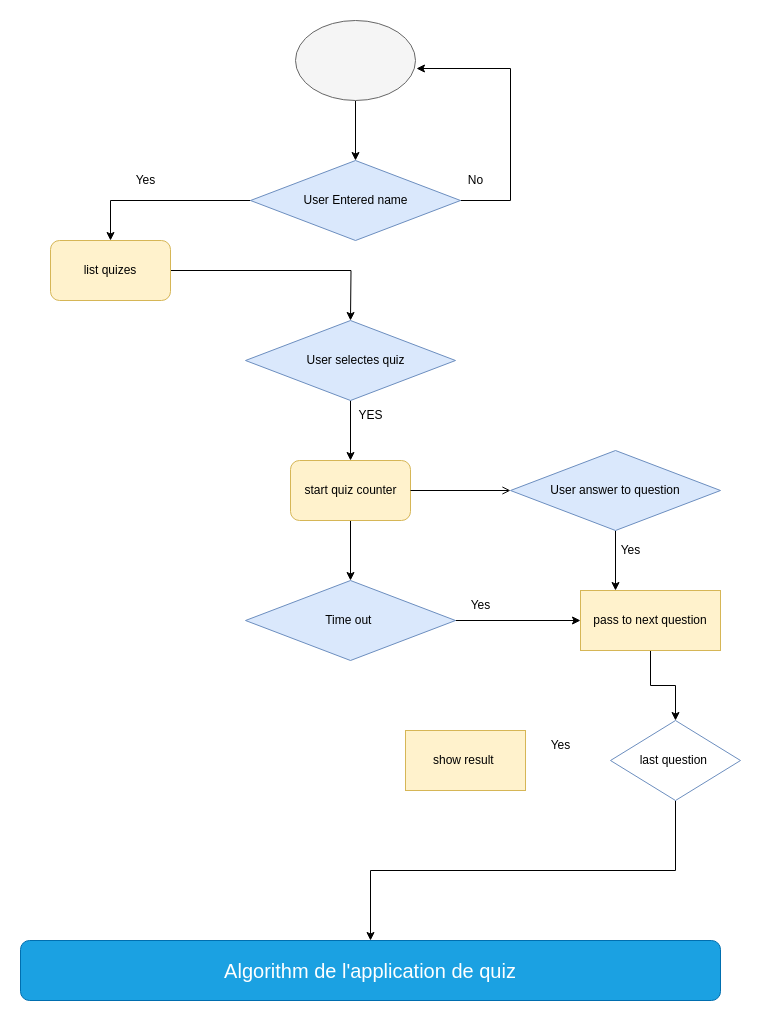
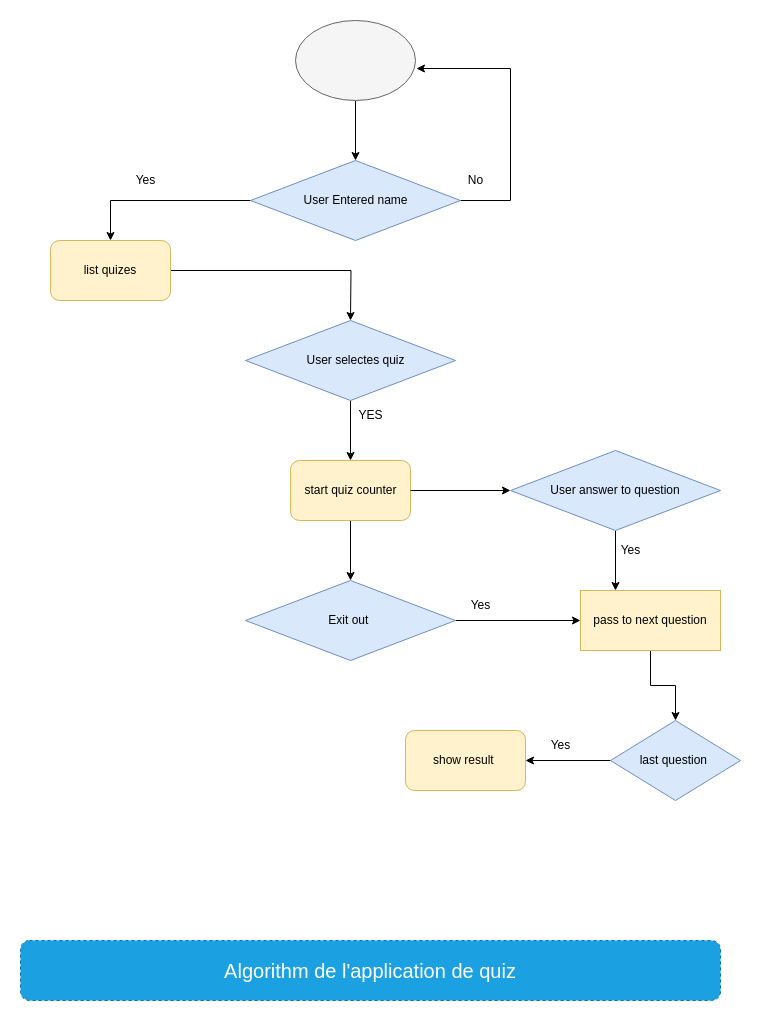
- <mxCell id="18" value="" style="edgeStyle=orthogonalEdgeStyle;rounded=0;orthogonalLoop=1;jettySize=auto;html=1;endArrow=open;" edge="1" parent="1" source="19" target="27"><mxGeometry relative="1" as="geometry" /></mxCell>
+ <mxCell id="18" value="" style="edgeStyle=orthogonalEdgeStyle;rounded=0;orthogonalLoop=1;jettySize=auto;html=1;" edge="1" parent="1" source="19" target="27"><mxGeometry relative="1" as="geometry" /></mxCell>
- <mxCell id="23" value="Time out&amp;nbsp;" style="rhombus;whiteSpace=wrap;html=1;fillColor=#dae8fc;strokeColor=#6c8ebf;" vertex="1" parent="1"><mxGeometry x="245" y="580" width="210" height="80" as="geometry" /></mxCell>
+ <mxCell id="23" value="Exit out&amp;nbsp;" style="rhombus;whiteSpace=wrap;html=1;fillColor=#dae8fc;strokeColor=#6c8ebf;" vertex="1" parent="1"><mxGeometry x="245" y="580" width="210" height="80" as="geometry" /></mxCell>
- <mxCell id="32" value="show result&amp;nbsp;" style="whiteSpace=wrap;html=1;fillColor=#fff2cc;strokeColor=#d6b656;" vertex="1" parent="1"><mxGeometry x="405" y="730" width="120" height="60" as="geometry" /></mxCell>
+ <mxCell id="32" value="show result&amp;nbsp;" style="whiteSpace=wrap;html=1;fillColor=#fff2cc;strokeColor=#d6b656;rounded=1;" vertex="1" parent="1"><mxGeometry x="405" y="730" width="120" height="60" as="geometry" /></mxCell>
- <mxCell id="31" value="last question&amp;nbsp;" style="rhombus;whiteSpace=wrap;html=1;fillColor=#ffffff;strokeColor=#6c8ebf;" vertex="1" parent="1"><mxGeometry x="610" y="720" width="130" height="80" as="geometry" /></mxCell>
+ <mxCell id="31" value="last question&amp;nbsp;" style="rhombus;whiteSpace=wrap;html=1;fillColor=#dae8fc;strokeColor=#6c8ebf;" vertex="1" parent="1"><mxGeometry x="610" y="720" width="130" height="80" as="geometry" /></mxCell>
- <mxCell id="30" value="" style="edgeStyle=orthogonalEdgeStyle;rounded=0;orthogonalLoop=1;jettySize=auto;html=1;" edge="1" parent="1" source="31" target="34"><mxGeometry relative="1" as="geometry" /></mxCell>
+ <mxCell id="30" value="" style="edgeStyle=orthogonalEdgeStyle;rounded=0;orthogonalLoop=1;jettySize=auto;html=1;" edge="1" parent="1" source="31" target="32"><mxGeometry relative="1" as="geometry" /></mxCell>
- <mxCell id="34" value="&lt;font style=&quot;font-size: 20px;&quot; color=&quot;#ffffff&quot;&gt;Algorithm de l'application de quiz&lt;/font&gt;" style="rounded=1;whiteSpace=wrap;html=1;fillColor=#1ba1e2;strokeColor=#006EAF;fontColor=#ffffff;" vertex="1" parent="1"><mxGeometry x="20" y="940" width="700" height="60" as="geometry" /></mxCell>
+ <mxCell id="34" value="&lt;font style=&quot;font-size: 20px;&quot; color=&quot;#ffffff&quot;&gt;Algorithm de l'application de quiz&lt;/font&gt;" style="rounded=1;whiteSpace=wrap;html=1;fillColor=#1ba1e2;strokeColor=#006EAF;fontColor=#ffffff;dashed=1;" vertex="1" parent="1"><mxGeometry x="20" y="940" width="700" height="60" as="geometry" /></mxCell>
